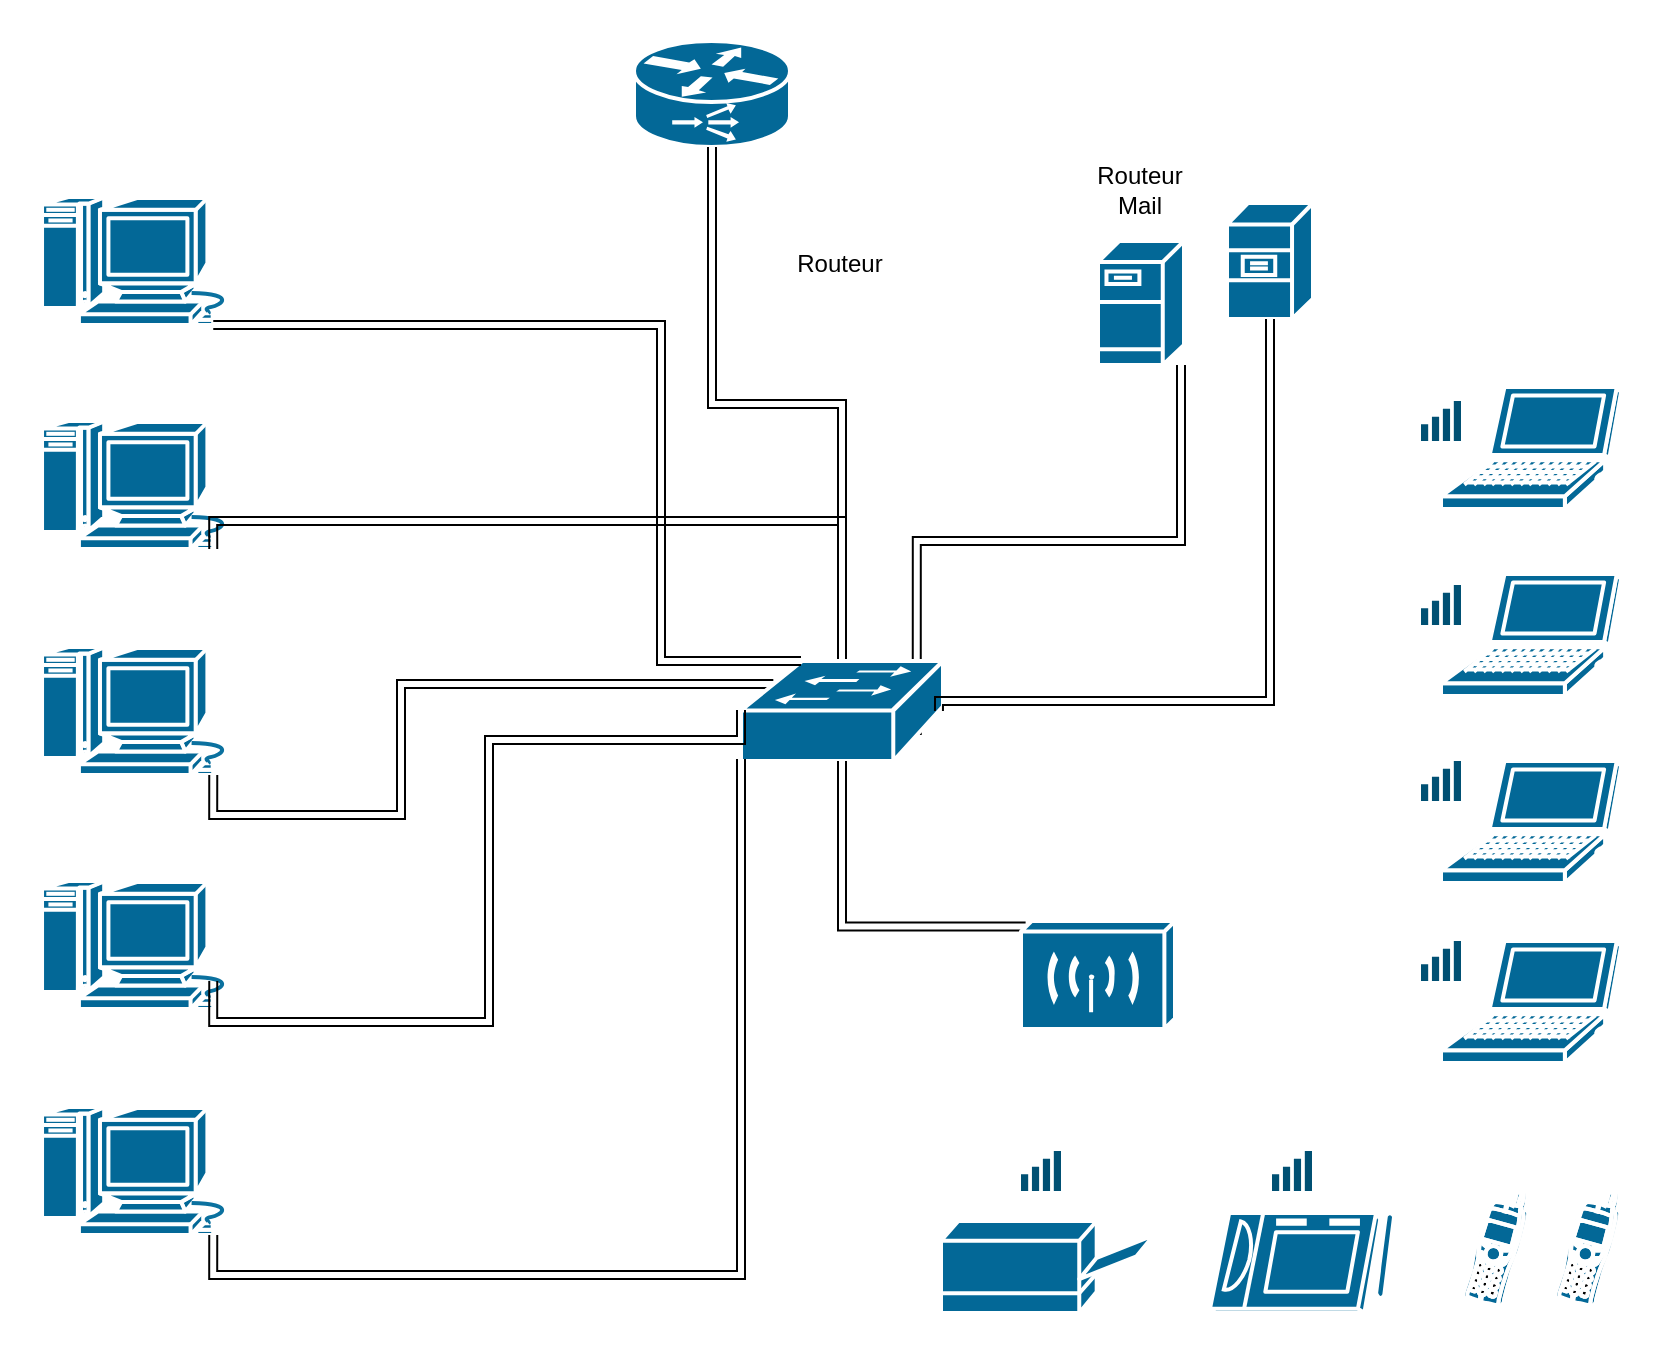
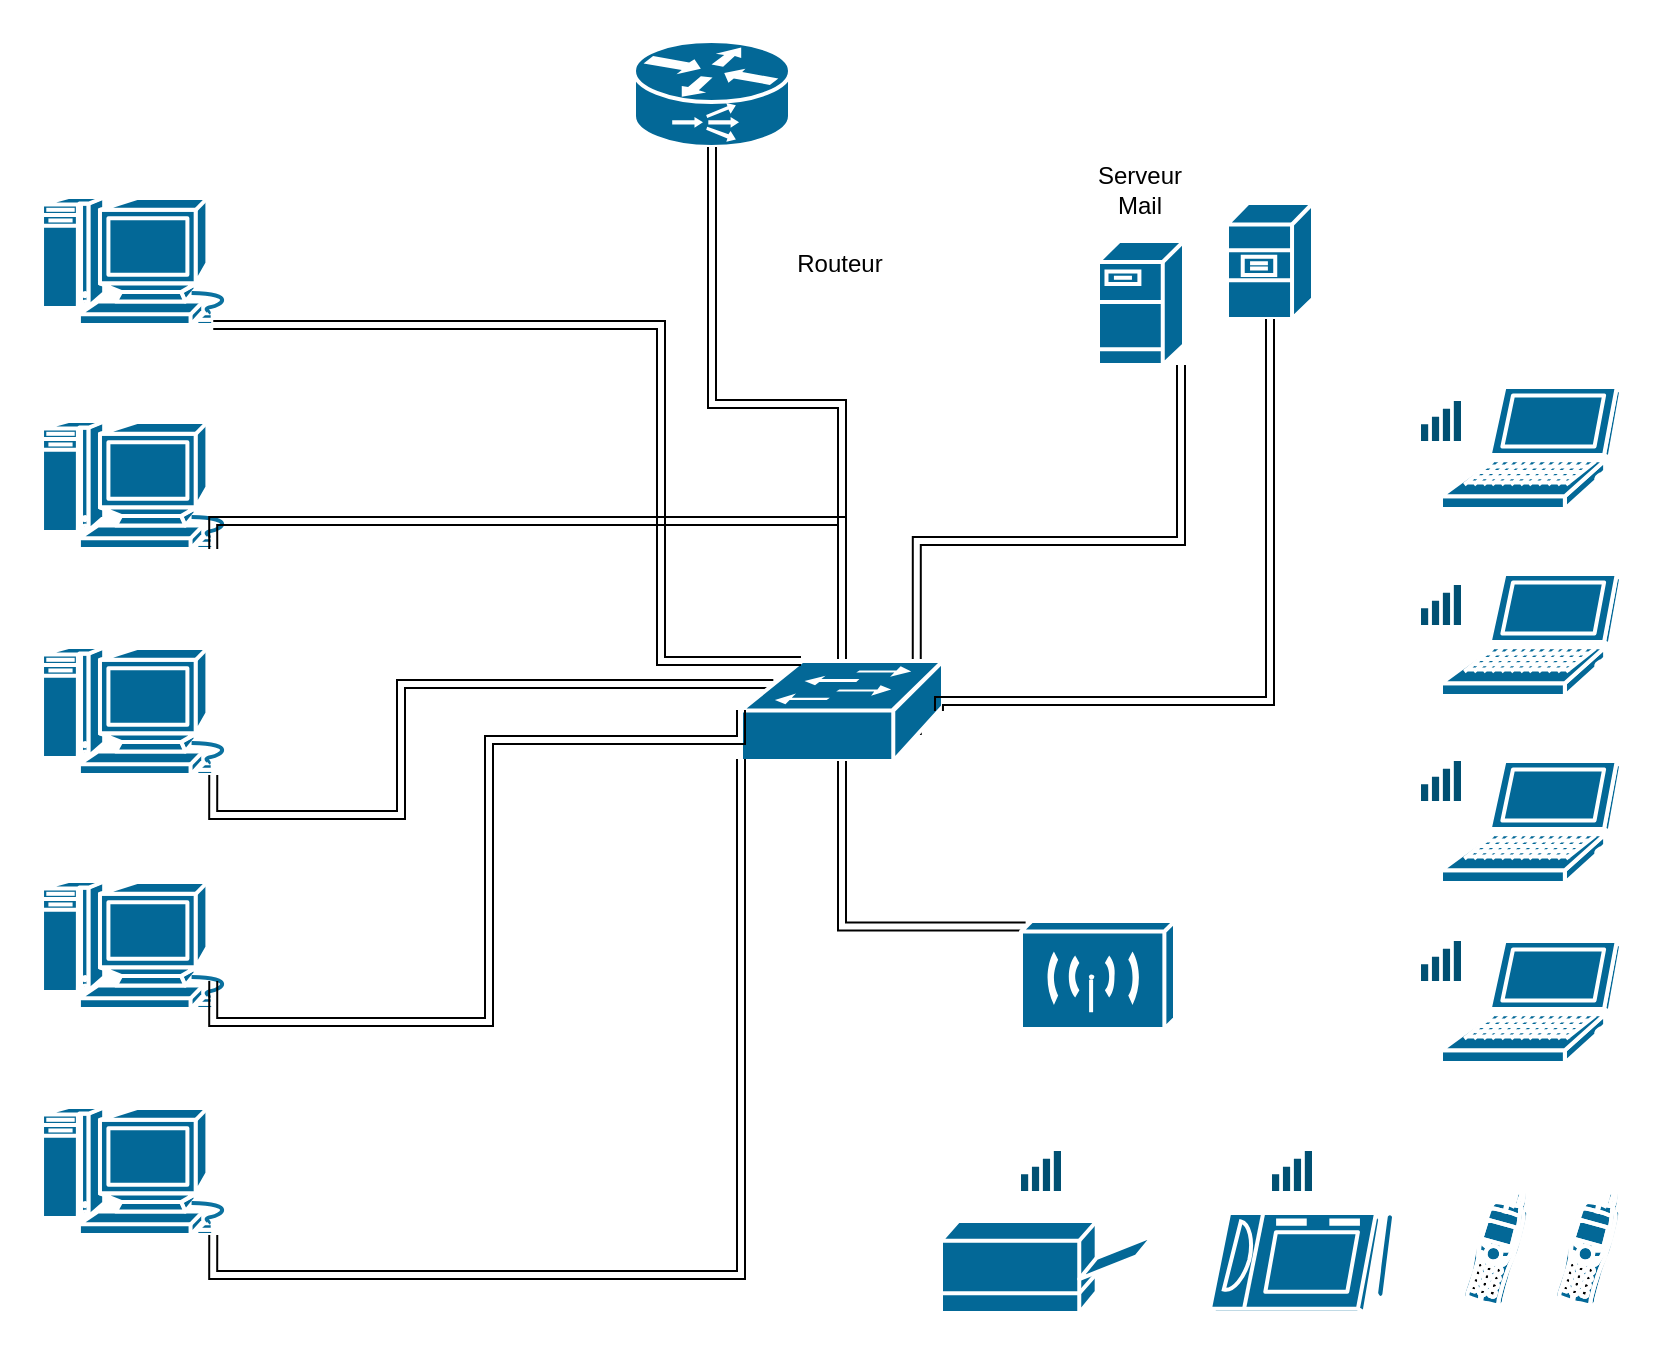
- <mxCell id="29" value="Routeur Mail" style="text;strokeColor=none;align=center;fillColor=none;html=1;verticalAlign=middle;whiteSpace=wrap;rounded=0;" vertex="1" parent="1"><mxGeometry x="540" y="80" width="60" height="30" as="geometry" /></mxCell>
+ <mxCell id="29" value="Serveur Mail" style="text;strokeColor=none;align=center;fillColor=none;html=1;verticalAlign=middle;whiteSpace=wrap;rounded=0;" vertex="1" parent="1"><mxGeometry x="540" y="80" width="60" height="30" as="geometry" /></mxCell>
